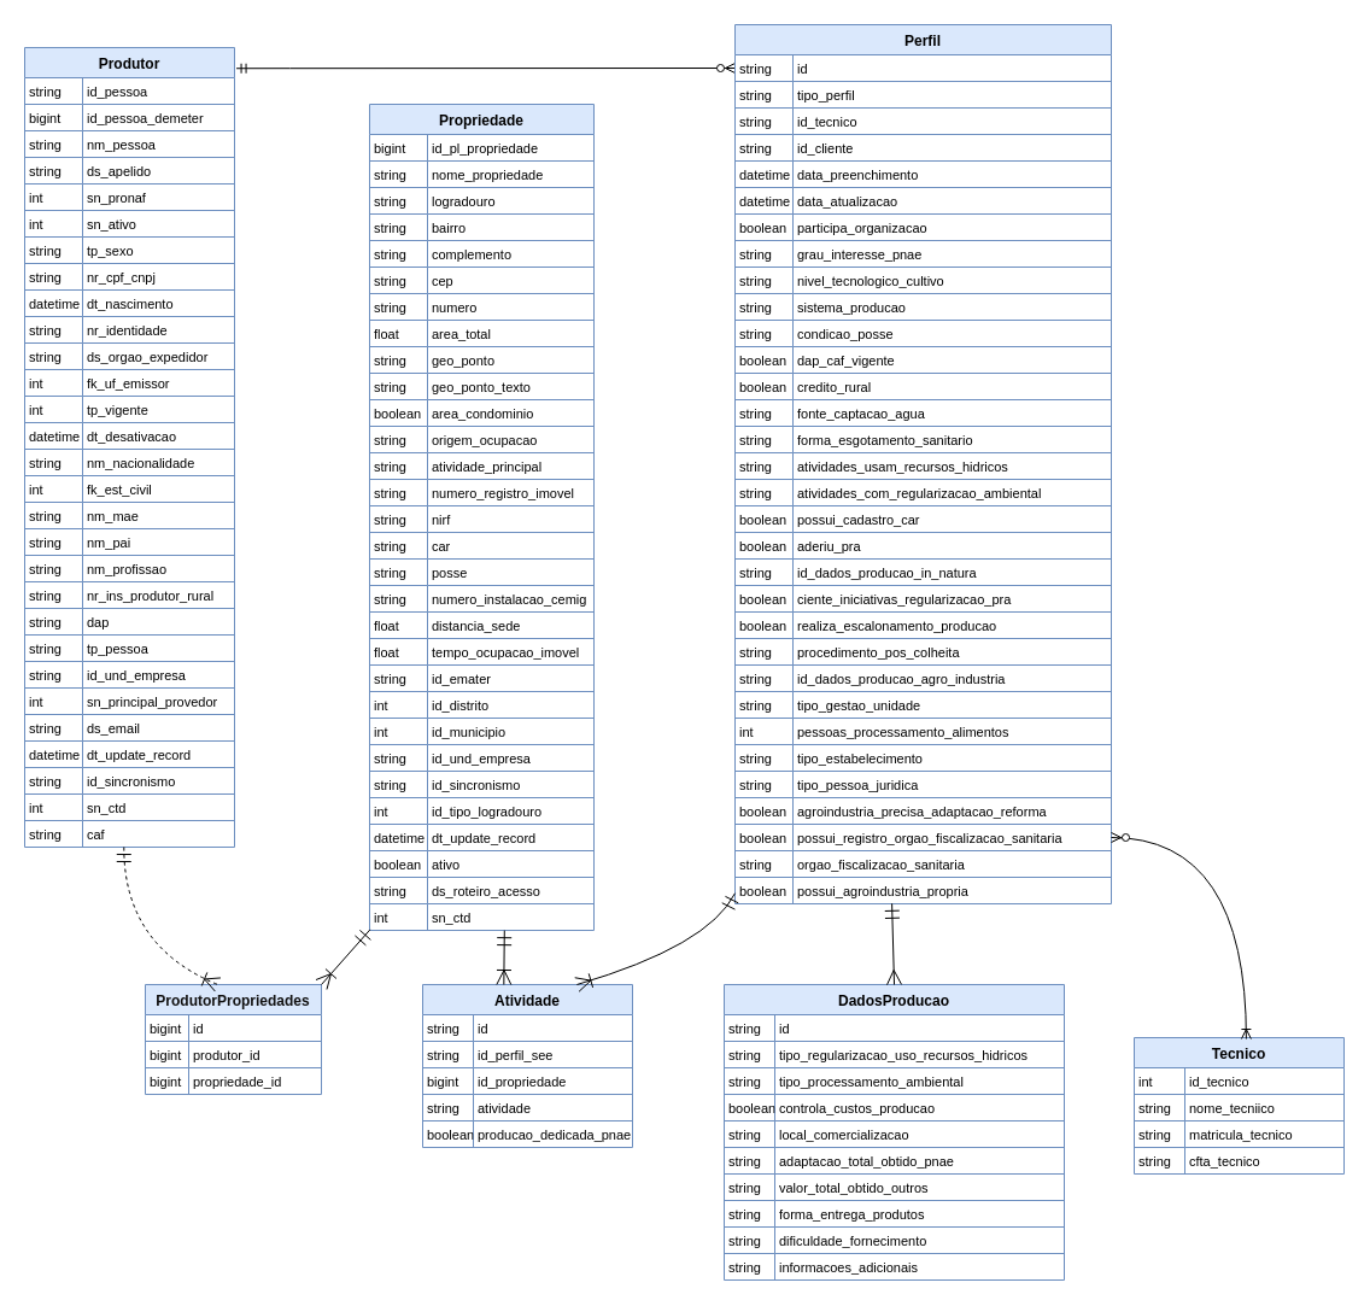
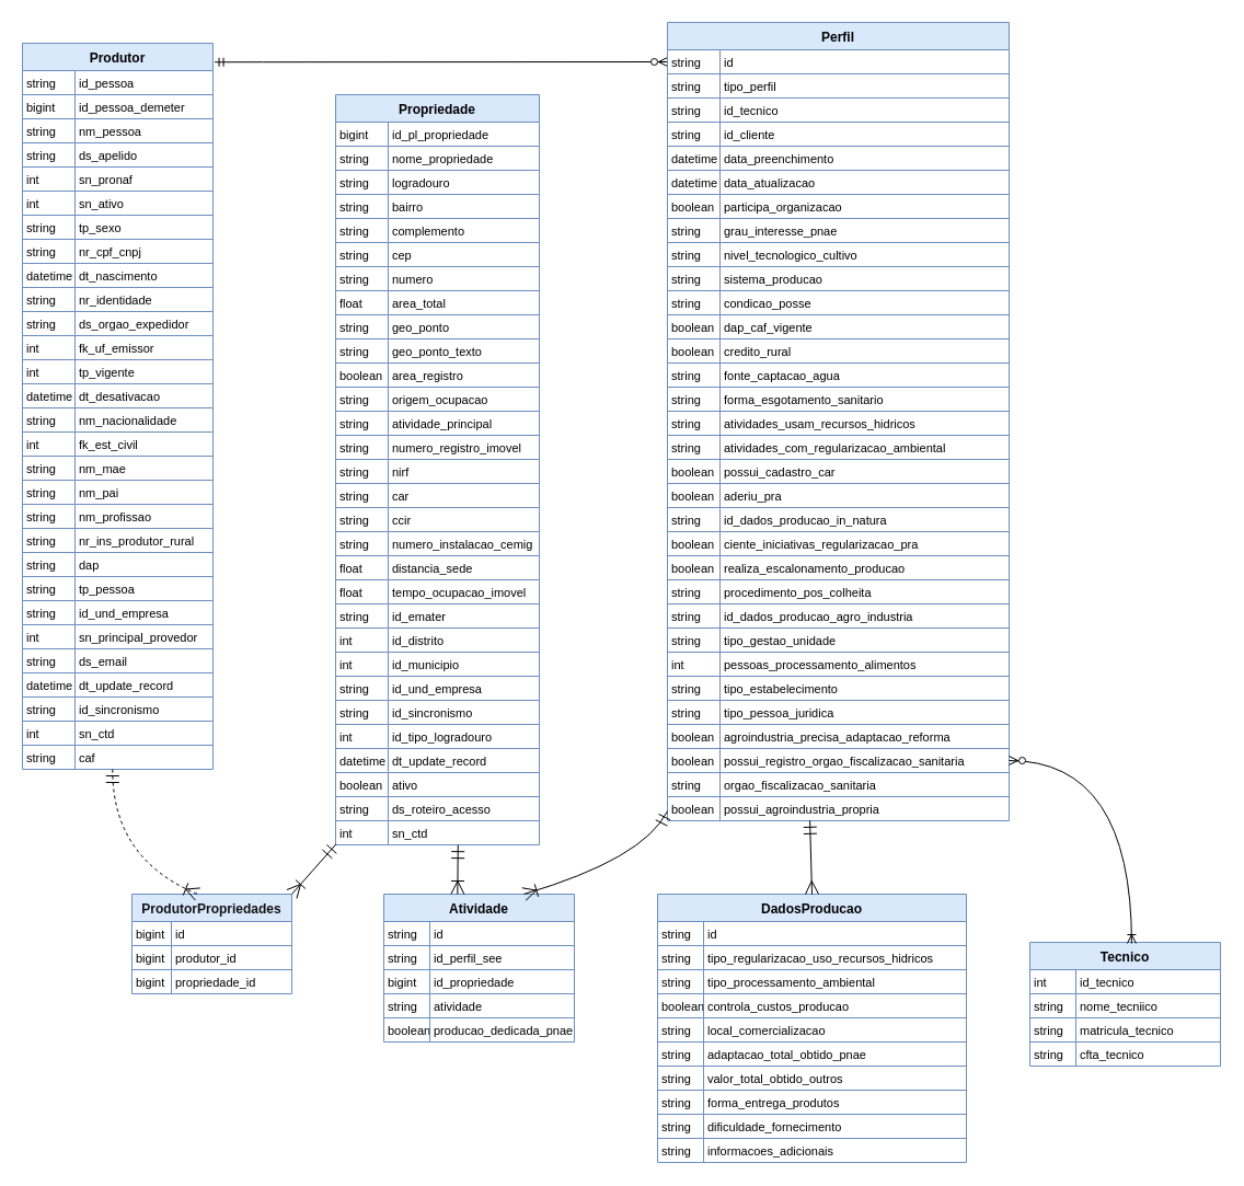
- <mxCell id="133" value="area_condominio" style="shape=partialRectangle;connectable=0;fillColor=none;top=0;left=0;bottom=0;right=0;align=left;spacingLeft=2;overflow=hidden;fontSize=11;" parent="131" vertex="1"><mxGeometry x="48" width="138" height="22" as="geometry"><mxRectangle width="138" height="22" as="alternateBounds" /></mxGeometry></mxCell>
+ <mxCell id="133" value="area_registro" style="shape=partialRectangle;connectable=0;fillColor=none;top=0;left=0;bottom=0;right=0;align=left;spacingLeft=2;overflow=hidden;fontSize=11;" parent="131" vertex="1"><mxGeometry x="48" width="138" height="22" as="geometry"><mxRectangle width="138" height="22" as="alternateBounds" /></mxGeometry></mxCell>
- <mxCell id="151" value="posse" style="shape=partialRectangle;connectable=0;fillColor=none;top=0;left=0;bottom=0;right=0;align=left;spacingLeft=2;overflow=hidden;fontSize=11;" parent="149" vertex="1"><mxGeometry x="48" width="138" height="22" as="geometry"><mxRectangle width="138" height="22" as="alternateBounds" /></mxGeometry></mxCell>
+ <mxCell id="151" value="ccir" style="shape=partialRectangle;connectable=0;fillColor=none;top=0;left=0;bottom=0;right=0;align=left;spacingLeft=2;overflow=hidden;fontSize=11;" parent="149" vertex="1"><mxGeometry x="48" width="138" height="22" as="geometry"><mxRectangle width="138" height="22" as="alternateBounds" /></mxGeometry></mxCell>
